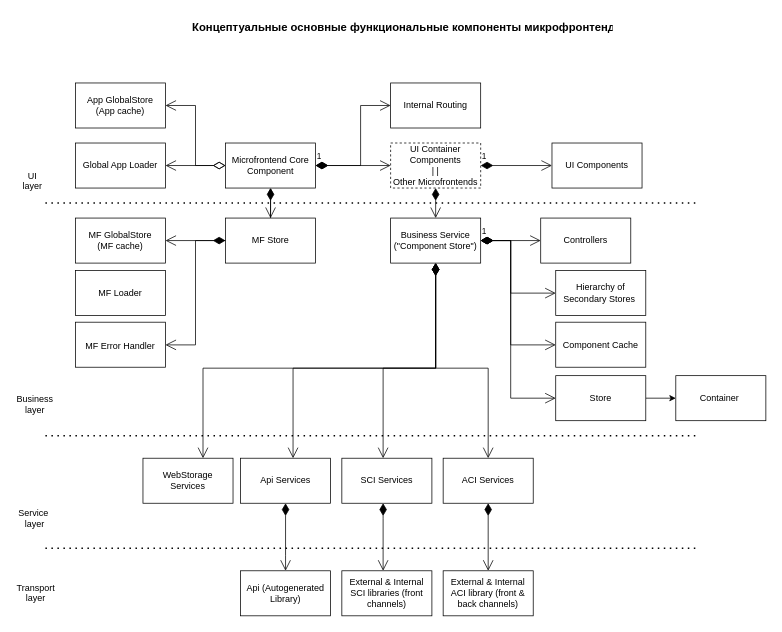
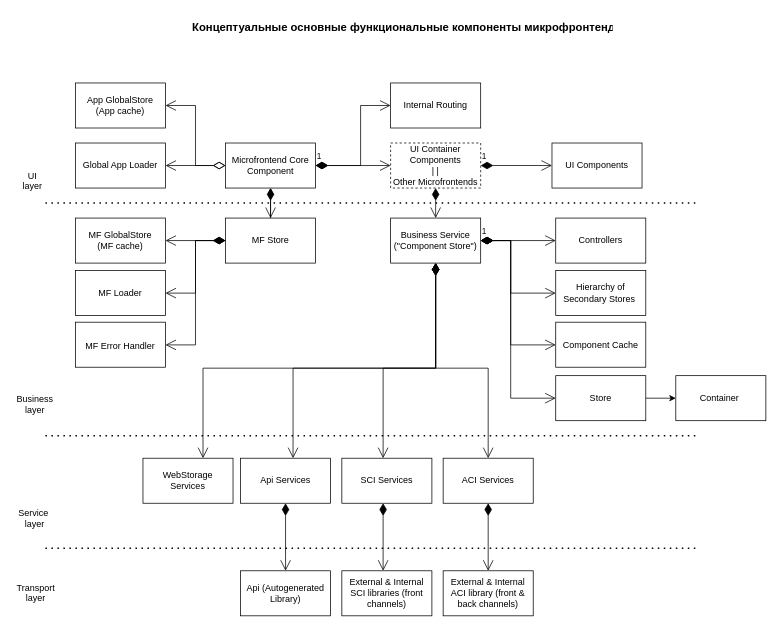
- <mxCell id="47" value="Controllers" style="rounded=0;whiteSpace=wrap;html=1;" parent="1" vertex="1"><mxGeometry x="720" y="290" width="120" height="60" as="geometry" /></mxCell>
+ <mxCell id="47" value="Controllers" style="rounded=0;whiteSpace=wrap;html=1;" parent="1" vertex="1"><mxGeometry x="740" y="290" width="120" height="60" as="geometry" /></mxCell>
+ <mxCell id="45" value="1" style="endArrow=open;html=1;endSize=12;startArrow=diamondThin;startSize=14;startFill=1;edgeStyle=orthogonalEdgeStyle;align=left;verticalAlign=bottom;rounded=0;" parent="1" source="56" target="21" edge="1"><mxGeometry x="-1" y="3" relative="1" as="geometry"><mxPoint x="370" y="260" as="sourcePoint" /><mxPoint x="370" y="300" as="targetPoint" /><Array as="points"><mxPoint x="260" y="320" /><mxPoint x="260" y="390" /></Array></mxGeometry></mxCell>
